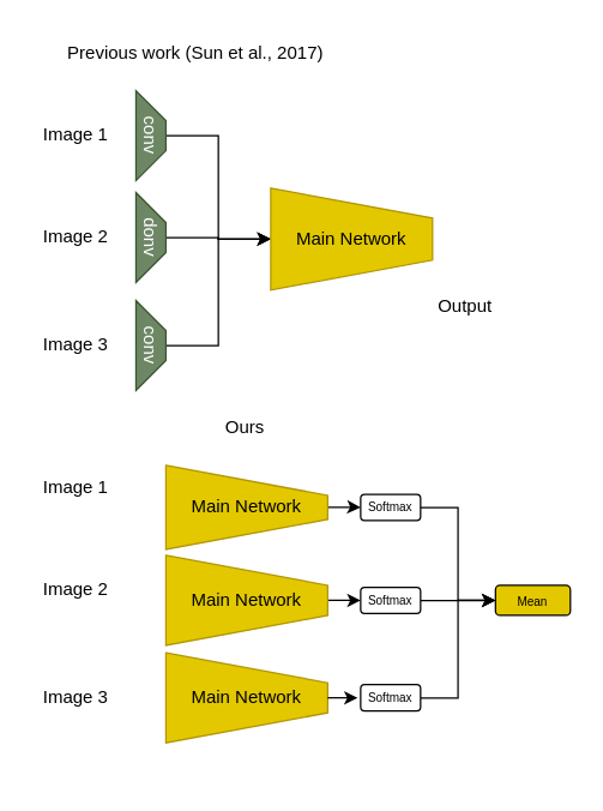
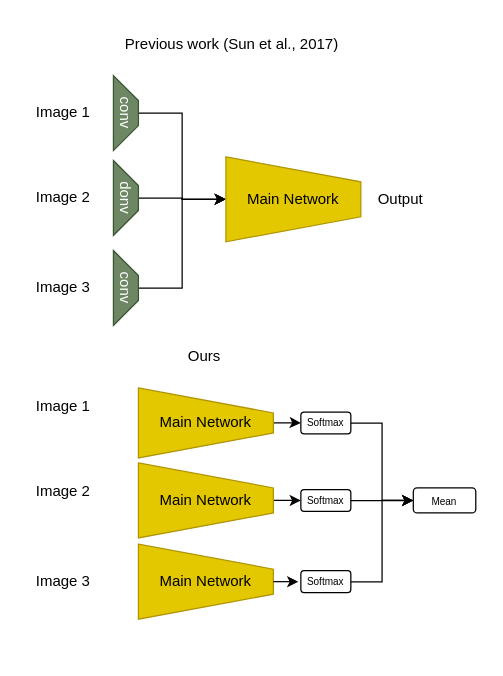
- <mxCell id="14" value="Previous work (Sun et al., 2017)" style="text;html=1;align=center;verticalAlign=middle;whiteSpace=wrap;rounded=0;" parent="1" vertex="1"><mxGeometry x="25" y="20" width="210" height="30" as="geometry" /></mxCell>
+ <mxCell id="14" value="Previous work (Sun et al., 2017)" style="text;html=1;align=center;verticalAlign=middle;whiteSpace=wrap;rounded=0;" parent="1" vertex="1"><mxGeometry x="80" y="20" width="210" height="30" as="geometry" /></mxCell>
- <mxCell id="12" value="Output" style="text;html=1;align=center;verticalAlign=middle;whiteSpace=wrap;rounded=0;" parent="1" vertex="1"><mxGeometry x="280" y="189" width="60" height="30" as="geometry" /></mxCell>
+ <mxCell id="12" value="Output" style="text;html=1;align=center;verticalAlign=middle;whiteSpace=wrap;rounded=0;" parent="1" vertex="1"><mxGeometry x="290" y="144" width="60" height="30" as="geometry" /></mxCell>
- <mxCell id="30" value="&lt;font style=&quot;font-size: 8px;&quot;&gt;Mean&lt;/font&gt;" style="rounded=1;whiteSpace=wrap;html=1;fillColor=#e3c800;" vertex="1" parent="1"><mxGeometry x="330" y="390" width="50" height="20" as="geometry" /></mxCell>
+ <mxCell id="30" value="&lt;font style=&quot;font-size: 8px;&quot;&gt;Mean&lt;/font&gt;" style="rounded=1;whiteSpace=wrap;html=1;" vertex="1" parent="1"><mxGeometry x="330" y="390" width="50" height="20" as="geometry" /></mxCell>
